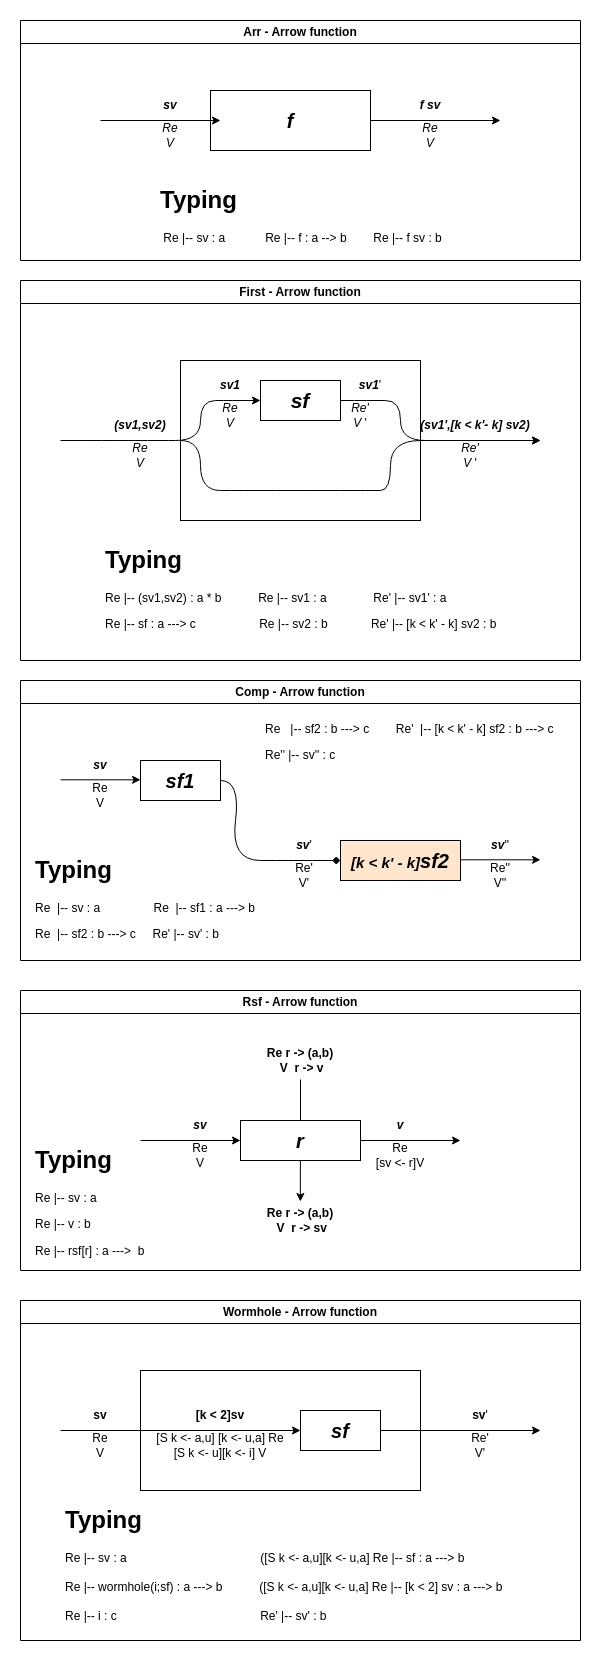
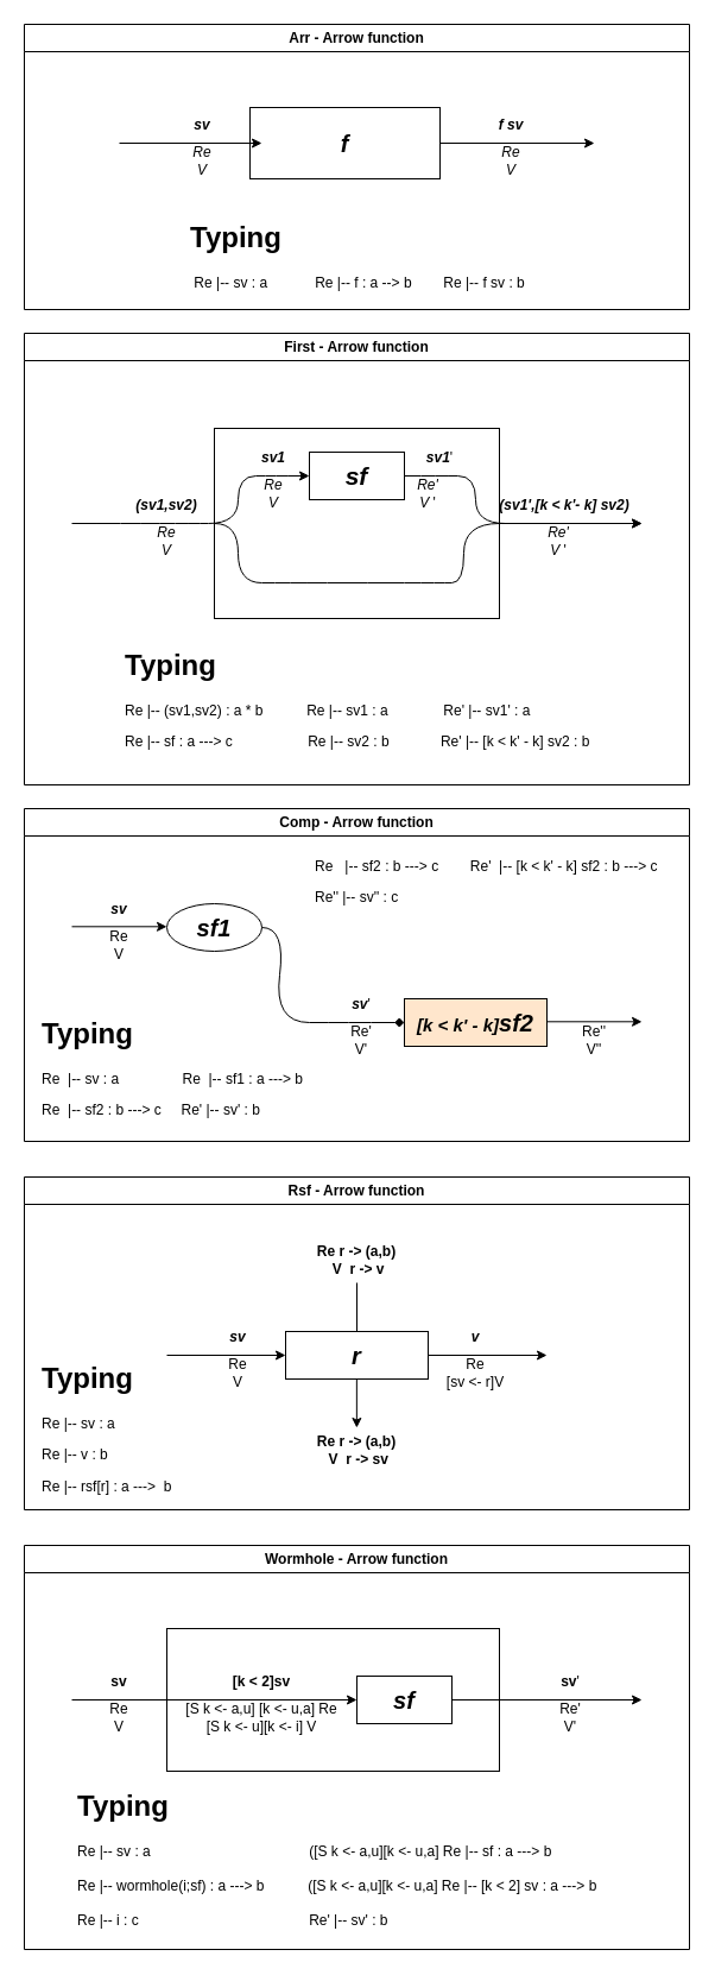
- <mxCell id="27" value="&lt;b&gt;&lt;i&gt;&lt;font style=&quot;font-size: 20px;&quot;&gt;sf1&lt;/font&gt;&lt;/i&gt;&lt;/b&gt;" style="rounded=0;whiteSpace=wrap;html=1;" vertex="1" parent="26"><mxGeometry x="120" y="80" width="80" height="40" as="geometry" /></mxCell>
+ <mxCell id="27" value="&lt;b&gt;&lt;i&gt;&lt;font style=&quot;font-size: 20px;&quot;&gt;sf1&lt;/font&gt;&lt;/i&gt;&lt;/b&gt;" style="ellipse;whiteSpace=wrap;html=1;" vertex="1" parent="26"><mxGeometry x="120" y="80" width="80" height="40" as="geometry" /></mxCell>
- <mxCell id="34" value="&lt;b&gt;&lt;i&gt;sv&lt;/i&gt;&lt;/b&gt;''" style="text;html=1;strokeColor=none;fillColor=none;align=center;verticalAlign=middle;whiteSpace=wrap;rounded=0;" vertex="1" parent="26"><mxGeometry x="450" y="150" width="60" height="30" as="geometry" /></mxCell>
